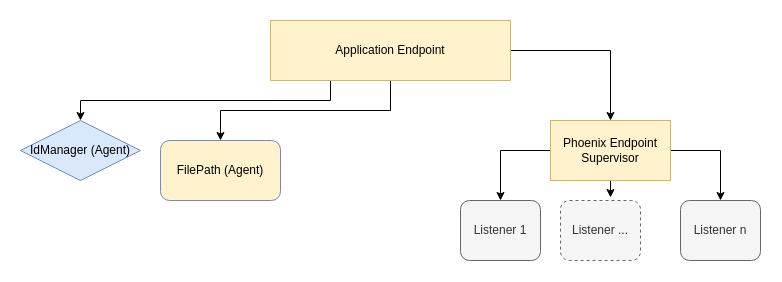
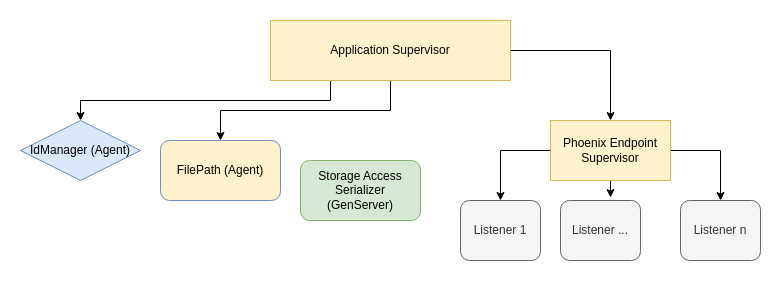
- <mxCell id="5" value="Application Endpoint" style="rounded=0;whiteSpace=wrap;html=1;fillColor=#fff2cc;strokeColor=#d6b656;" vertex="1" parent="1"><mxGeometry x="270" y="20" width="240" height="60" as="geometry" /></mxCell>
+ <mxCell id="5" value="Application Supervisor" style="rounded=0;whiteSpace=wrap;html=1;fillColor=#fff2cc;strokeColor=#d6b656;" vertex="1" parent="1"><mxGeometry x="270" y="20" width="240" height="60" as="geometry" /></mxCell>
+ <mxCell id="12" value="Storage Access Serializer (GenServer)" style="rounded=1;whiteSpace=wrap;html=1;fillColor=#d5e8d4;strokeColor=#82b366;" vertex="1" parent="1"><mxGeometry x="300" y="160" width="120" height="60" as="geometry" /></mxCell>
- <mxCell id="14" value="Listener ..." style="rounded=1;whiteSpace=wrap;html=1;fillColor=#f5f5f5;strokeColor=#666666;fontColor=#333333;dashed=1;" vertex="1" parent="1"><mxGeometry x="560" y="200" width="80" height="60" as="geometry" /></mxCell>
+ <mxCell id="14" value="Listener ..." style="rounded=1;whiteSpace=wrap;html=1;fillColor=#f5f5f5;strokeColor=#666666;fontColor=#333333;" vertex="1" parent="1"><mxGeometry x="560" y="200" width="80" height="60" as="geometry" /></mxCell>
